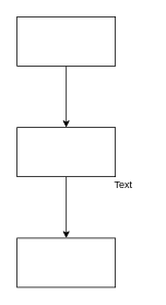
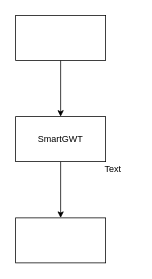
+ <mxCell id="4" value="SmartGWT" style="text;html=1;strokeColor=none;fillColor=none;align=center;verticalAlign=middle;whiteSpace=wrap;rounded=0;" vertex="1" parent="1"><mxGeometry x="30" y="170" width="100" height="30" as="geometry" /></mxCell>
